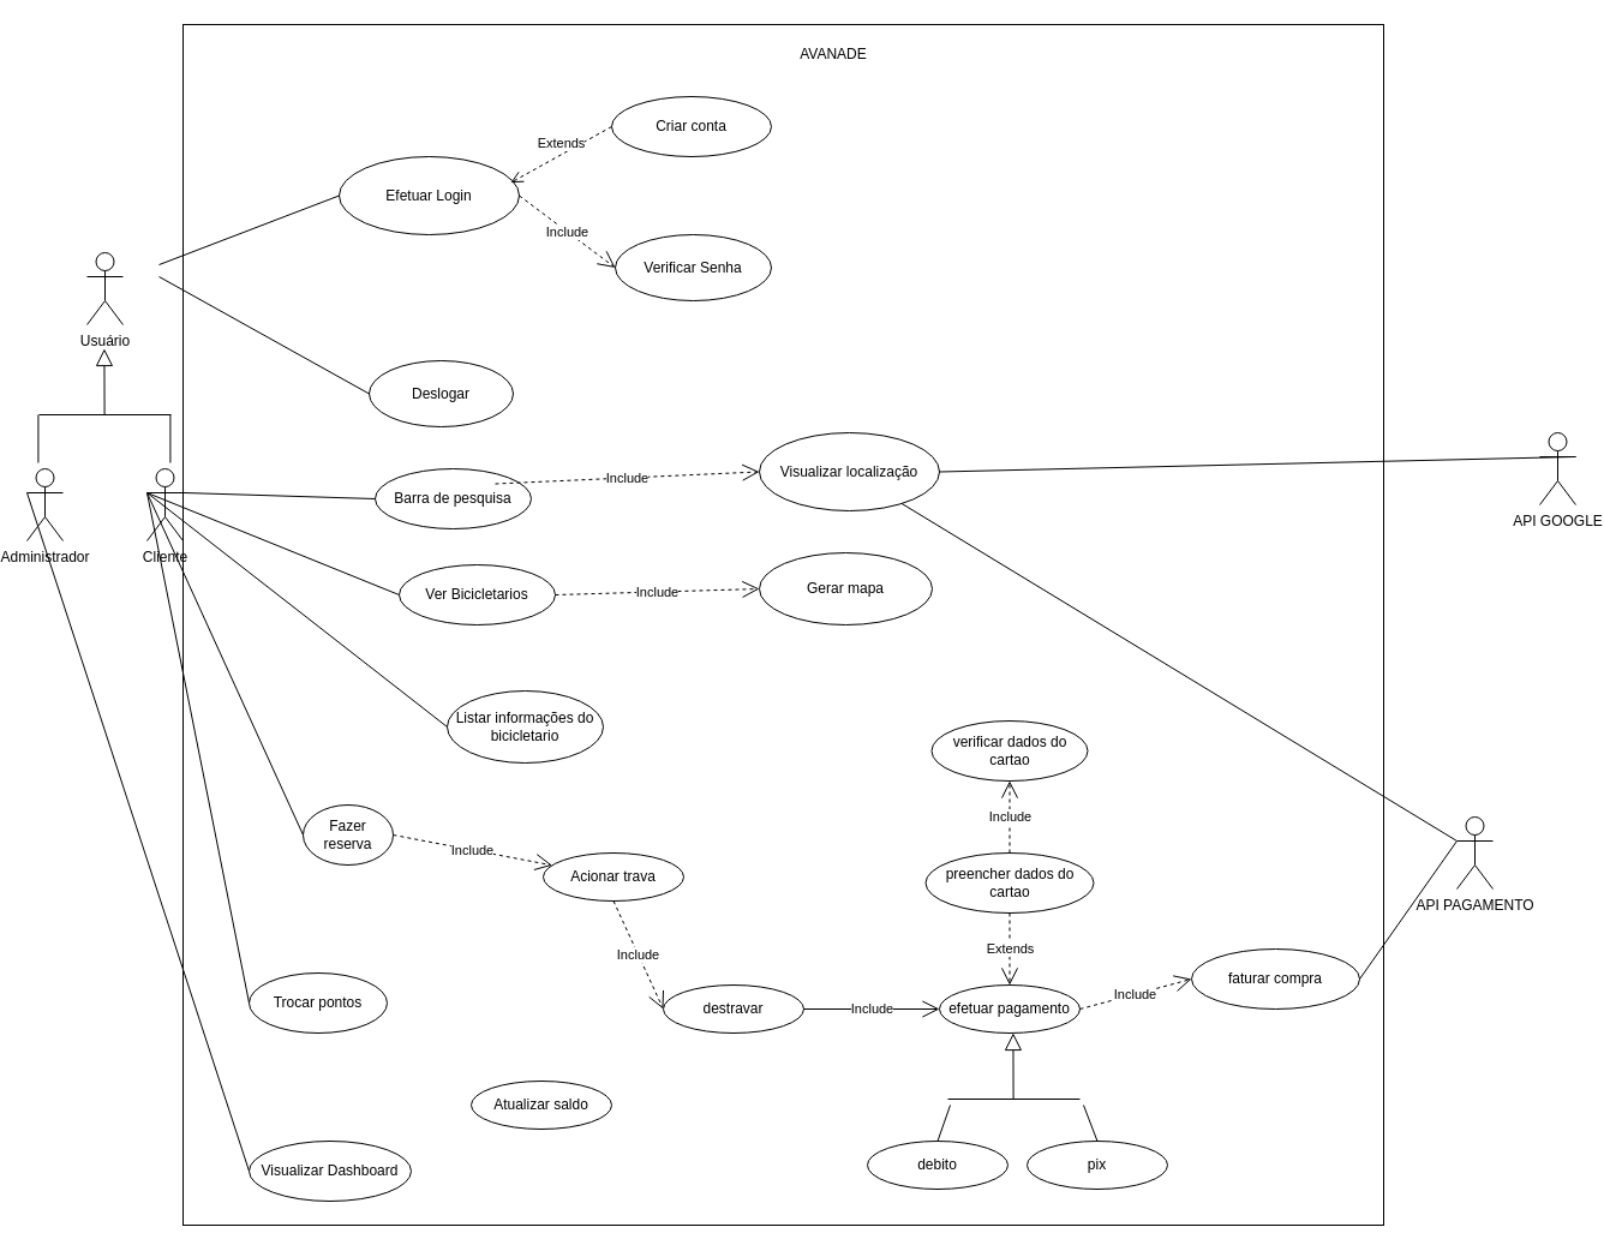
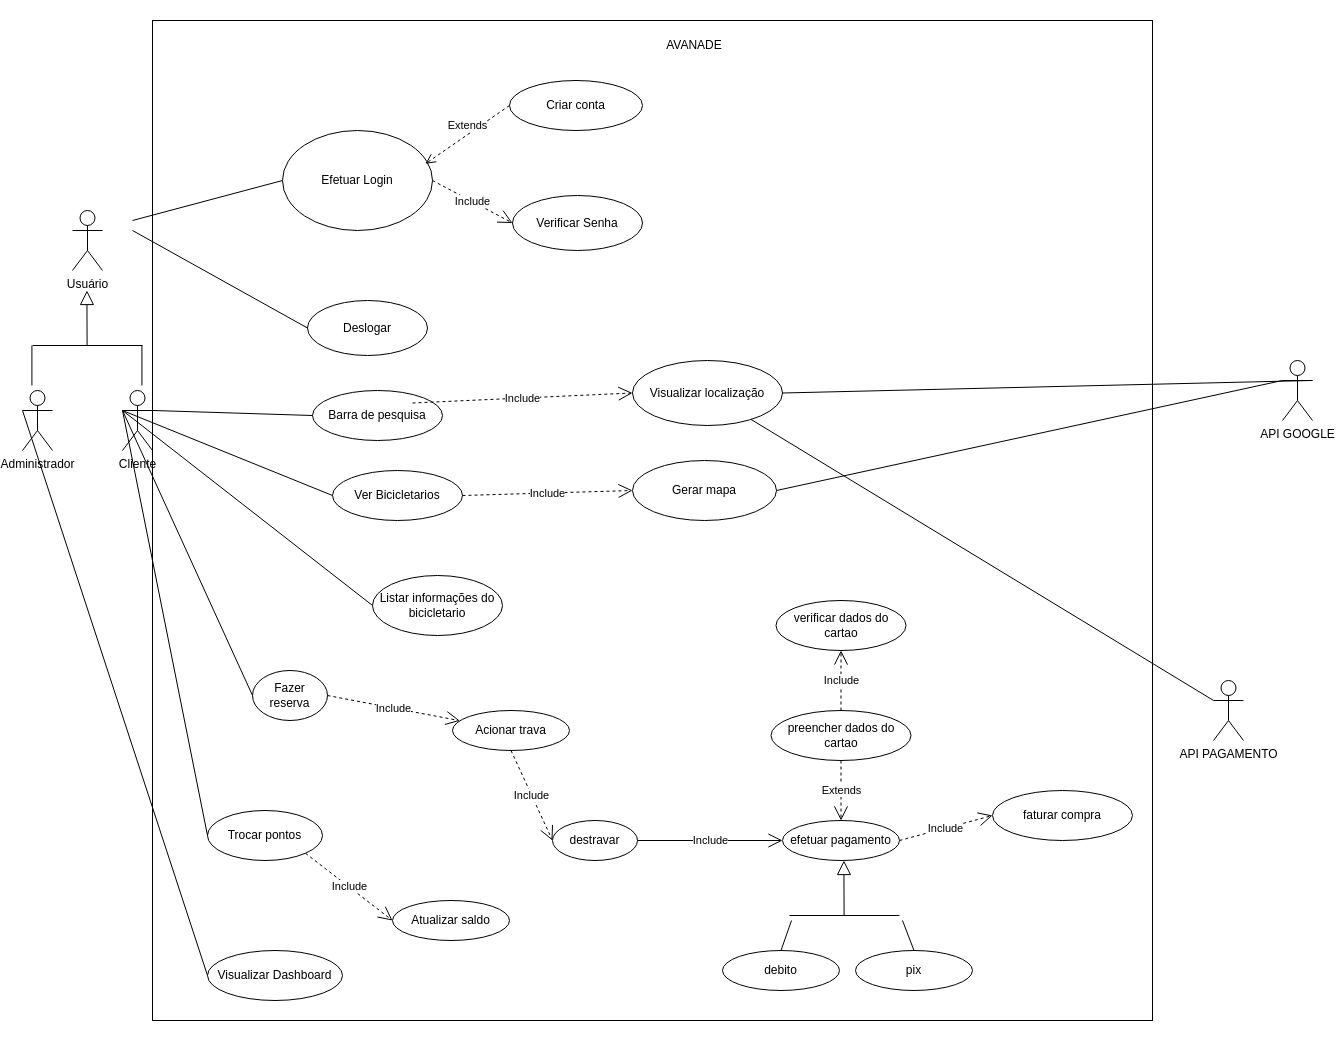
- <mxCell id="5" value="Efetuar Login" style="ellipse;whiteSpace=wrap;html=1;" parent="1" vertex="1"><mxGeometry x="280" y="130" width="150" height="65" as="geometry" /></mxCell>
+ <mxCell id="5" value="Efetuar Login" style="ellipse;whiteSpace=wrap;html=1;" parent="1" vertex="1"><mxGeometry x="280" y="130" width="150" height="100" as="geometry" /></mxCell>
+ <mxCell id="32" value="" style="endArrow=none;html=1;rounded=0;exitX=0;exitY=0.333;exitDx=0;exitDy=0;entryX=1;entryY=0.5;entryDx=0;entryDy=0;exitPerimeter=0;" edge="1" parent="1" source="31" target="30"><mxGeometry width="50" height="50" relative="1" as="geometry"><mxPoint x="970" y="600" as="sourcePoint" /><mxPoint x="730" y="375" as="targetPoint" /></mxGeometry></mxCell>
- <mxCell id="56" value="" style="endArrow=none;html=1;rounded=0;entryX=1;entryY=0.5;entryDx=0;entryDy=0;exitX=0;exitY=0.333;exitDx=0;exitDy=0;exitPerimeter=0;" edge="1" parent="1" source="55" target="54"><mxGeometry width="50" height="50" relative="1" as="geometry"><mxPoint x="1221" y="710" as="sourcePoint" /><mxPoint x="913.5" y="635" as="targetPoint" /></mxGeometry></mxCell>
- <mxCell id="39" value="destravar" style="ellipse;whiteSpace=wrap;html=1;" vertex="1" parent="1"><mxGeometry x="550" y="820" width="117" height="40" as="geometry" /></mxCell>
+ <mxCell id="39" value="destravar" style="ellipse;whiteSpace=wrap;html=1;" vertex="1" parent="1"><mxGeometry x="550" y="820" width="85" height="40" as="geometry" /></mxCell>
+ <mxCell id="59" value="Include" style="endArrow=open;endSize=12;dashed=1;html=1;rounded=0;exitX=1;exitY=1;exitDx=0;exitDy=0;entryX=0;entryY=0.5;entryDx=0;entryDy=0;" edge="1" parent="1" source="57" target="60"><mxGeometry width="160" relative="1" as="geometry"><mxPoint x="320" y="850" as="sourcePoint" /><mxPoint x="400" y="870" as="targetPoint" /><Array as="points" /></mxGeometry></mxCell>
